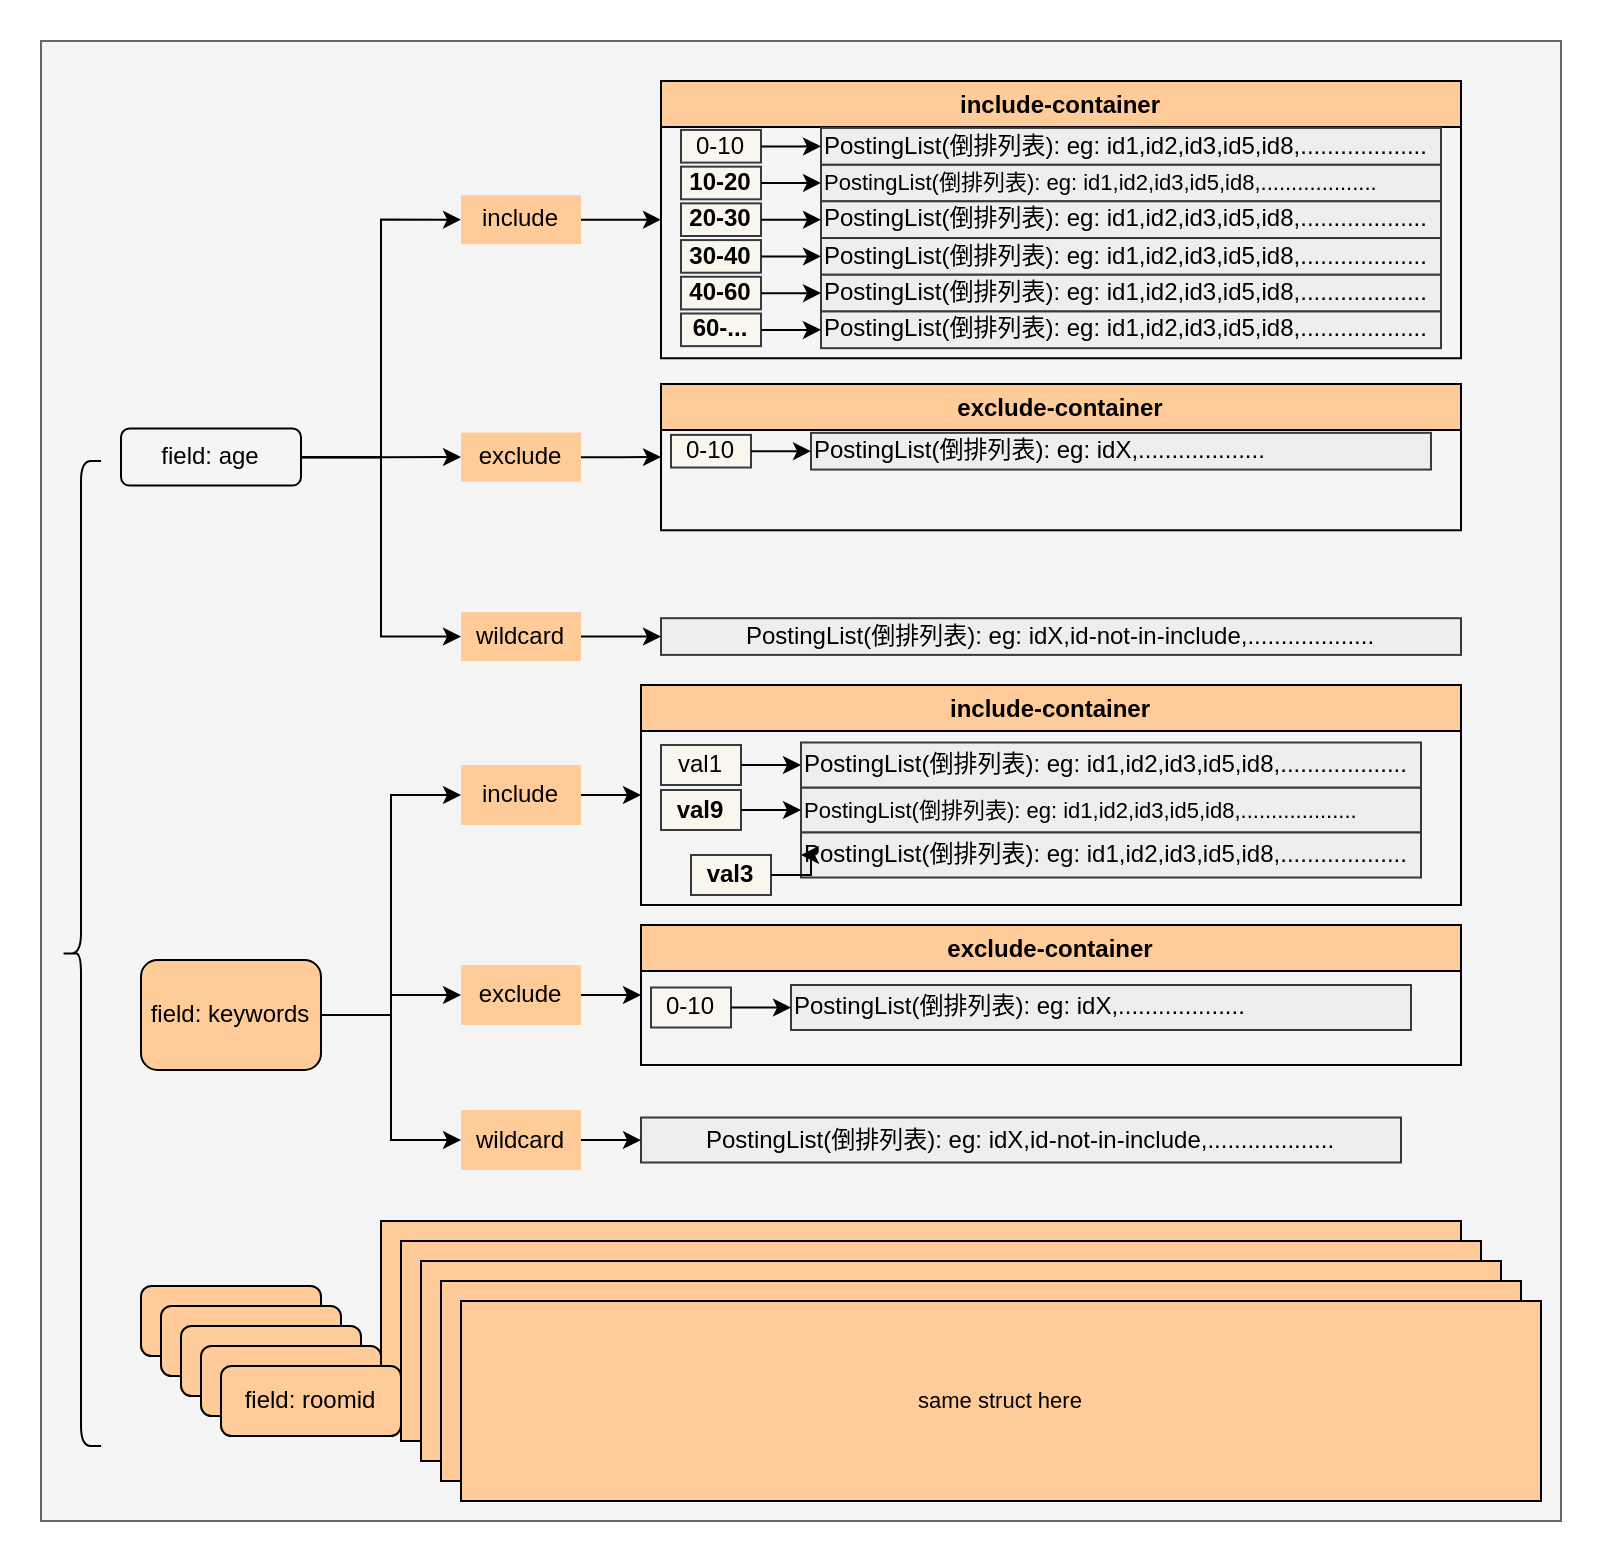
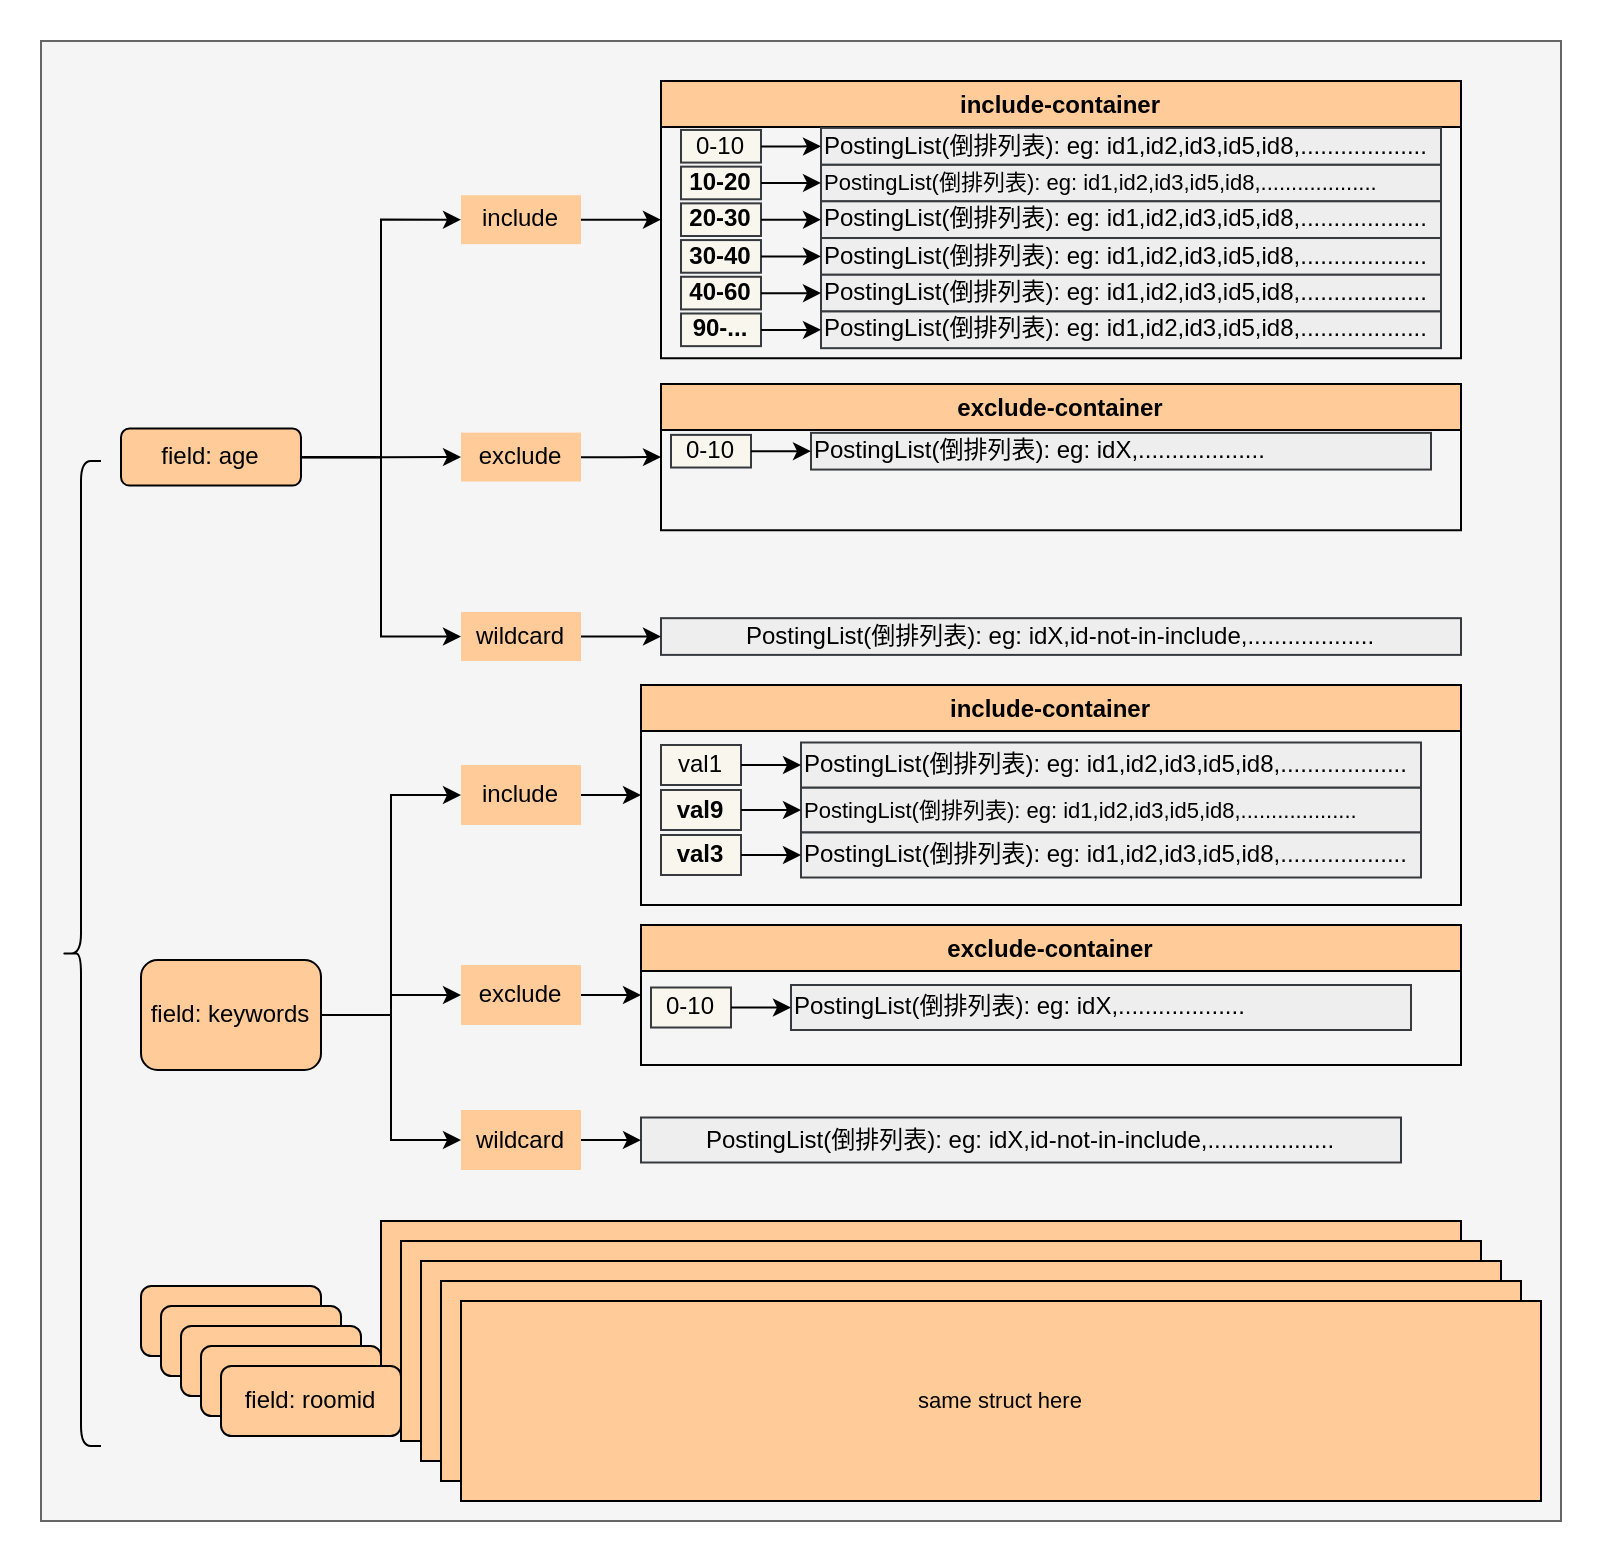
- <mxCell id="61" value="60-..." style="text;html=1;strokeColor=#36393d;fillColor=#f9f7ed;align=center;verticalAlign=middle;whiteSpace=wrap;rounded=0;fontStyle=1" vertex="1" parent="48"><mxGeometry x="10" y="116.25" width="40" height="16.316" as="geometry" /></mxCell>
+ <mxCell id="61" value="90-..." style="text;html=1;strokeColor=#36393d;fillColor=#f9f7ed;align=center;verticalAlign=middle;whiteSpace=wrap;rounded=0;fontStyle=1" vertex="1" parent="48"><mxGeometry x="10" y="116.25" width="40" height="16.316" as="geometry" /></mxCell>
- <mxCell id="47" value="field: age" style="rounded=1;whiteSpace=wrap;html=1;fillColor=#f5f5f5;" vertex="1" parent="1"><mxGeometry x="60" y="213.75" width="90" height="28.553" as="geometry" /></mxCell>
+ <mxCell id="47" value="field: age" style="rounded=1;whiteSpace=wrap;html=1;fillColor=#FFCC99;" vertex="1" parent="1"><mxGeometry x="60" y="213.75" width="90" height="28.553" as="geometry" /></mxCell>
- <mxCell id="25" value="val3" style="text;html=1;strokeColor=#36393d;fillColor=#f9f7ed;align=center;verticalAlign=middle;whiteSpace=wrap;rounded=0;fontStyle=1" vertex="1" parent="21"><mxGeometry x="25" y="85" width="40" height="20" as="geometry" /></mxCell>
+ <mxCell id="25" value="val3" style="text;html=1;strokeColor=#36393d;fillColor=#f9f7ed;align=center;verticalAlign=middle;whiteSpace=wrap;rounded=0;fontStyle=1" vertex="1" parent="21"><mxGeometry x="10" y="75" width="40" height="20" as="geometry" /></mxCell>
